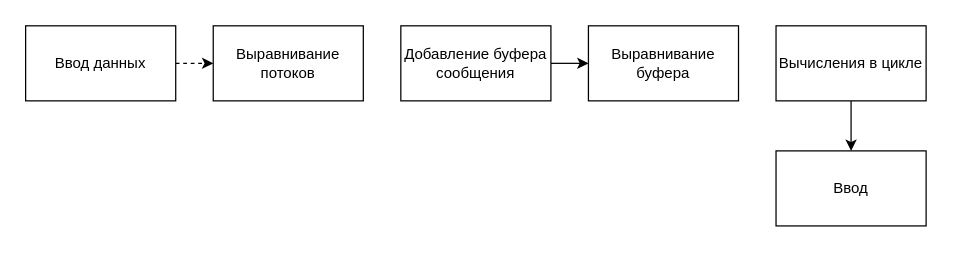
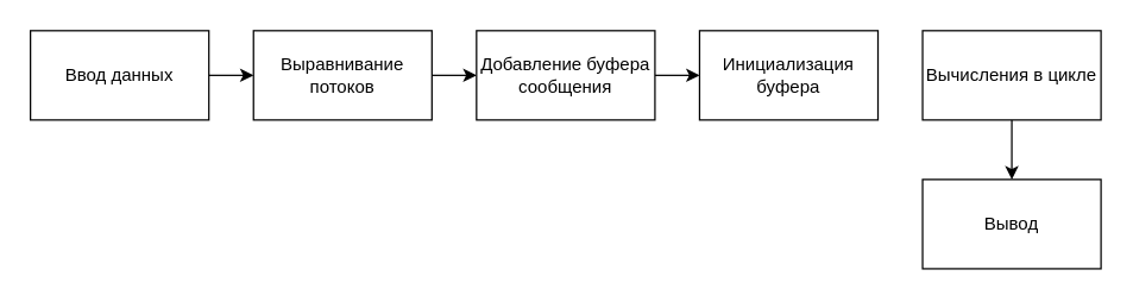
- <mxCell id="2" style="edgeStyle=none;html=1;exitX=1;exitY=0.5;exitDx=0;exitDy=0;entryX=0;entryY=0.5;entryDx=0;entryDy=0;dashed=1;" edge="1" parent="1" source="3" target="5"><mxGeometry relative="1" as="geometry" /></mxCell>
+ <mxCell id="2" style="edgeStyle=none;html=1;exitX=1;exitY=0.5;exitDx=0;exitDy=0;entryX=0;entryY=0.5;entryDx=0;entryDy=0;" edge="1" parent="1" source="3" target="5"><mxGeometry relative="1" as="geometry" /></mxCell>
+ <mxCell id="4" style="edgeStyle=none;html=1;exitX=1;exitY=0.5;exitDx=0;exitDy=0;entryX=0;entryY=0.5;entryDx=0;entryDy=0;" edge="1" parent="1" source="5" target="8"><mxGeometry relative="1" as="geometry" /></mxCell>
- <mxCell id="6" value="Выравнивание буфера" style="whiteSpace=wrap;html=1;" vertex="1" parent="1"><mxGeometry x="470" y="20" width="120" height="60" as="geometry" /></mxCell>
+ <mxCell id="6" value="Инициализация буфера" style="whiteSpace=wrap;html=1;" vertex="1" parent="1"><mxGeometry x="470" y="20" width="120" height="60" as="geometry" /></mxCell>
- <mxCell id="11" value="Ввод" style="whiteSpace=wrap;html=1;" vertex="1" parent="1"><mxGeometry x="620" y="120" width="120" height="60" as="geometry" /></mxCell>
+ <mxCell id="11" value="Вывод" style="whiteSpace=wrap;html=1;" vertex="1" parent="1"><mxGeometry x="620" y="120" width="120" height="60" as="geometry" /></mxCell>
